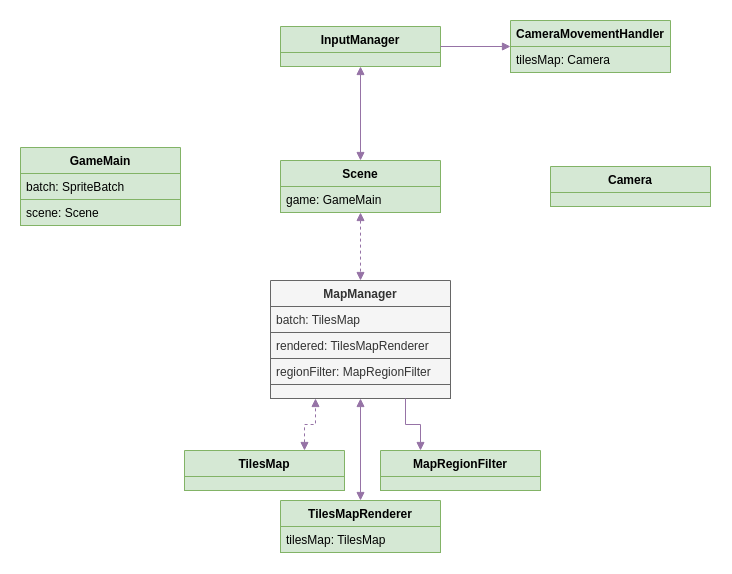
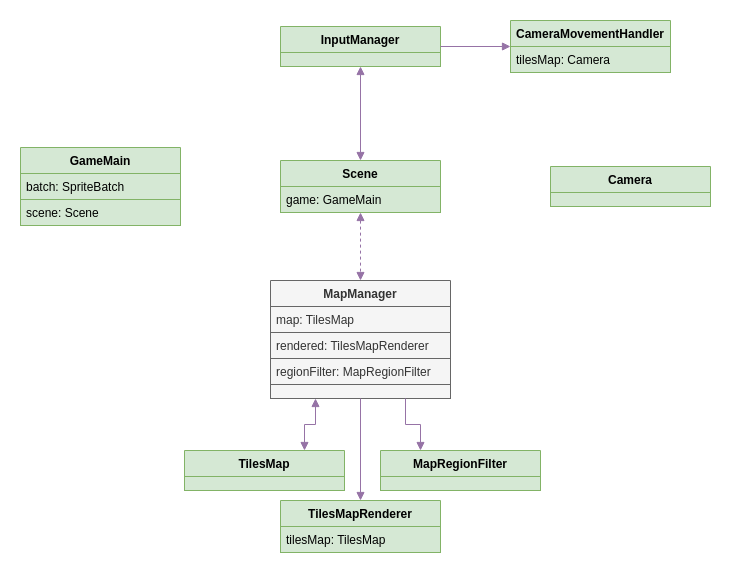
- <mxCell id="14" value="batch: TilesMap" style="text;align=left;verticalAlign=top;spacingLeft=4;spacingRight=4;overflow=hidden;rotatable=0;points=[[0,0.5],[1,0.5]];portConstraint=eastwest;fillColor=#f5f5f5;strokeColor=#666666;fontColor=#333333;" vertex="1" parent="13"><mxGeometry y="26" width="180" height="26" as="geometry" /></mxCell>
+ <mxCell id="14" value="map: TilesMap" style="text;align=left;verticalAlign=top;spacingLeft=4;spacingRight=4;overflow=hidden;rotatable=0;points=[[0,0.5],[1,0.5]];portConstraint=eastwest;fillColor=#f5f5f5;strokeColor=#666666;fontColor=#333333;" vertex="1" parent="13"><mxGeometry y="26" width="180" height="26" as="geometry" /></mxCell>
- <mxCell id="18" style="edgeStyle=orthogonalEdgeStyle;rounded=0;orthogonalLoop=1;jettySize=auto;html=1;exitX=0.5;exitY=0;exitDx=0;exitDy=0;startArrow=block;startFill=1;endArrow=block;endFill=1;fillColor=#e1d5e7;strokeColor=#9673a6;" edge="1" parent="1" source="26" target="13"><mxGeometry relative="1" as="geometry" /></mxCell>
+ <mxCell id="18" style="edgeStyle=orthogonalEdgeStyle;rounded=0;orthogonalLoop=1;jettySize=auto;html=1;exitX=0.5;exitY=0;exitDx=0;exitDy=0;startArrow=block;startFill=1;endArrow=none;endFill=1;fillColor=#e1d5e7;strokeColor=#9673a6;" edge="1" parent="1" source="26" target="13"><mxGeometry relative="1" as="geometry" /></mxCell>
- <mxCell id="19" style="edgeStyle=orthogonalEdgeStyle;rounded=0;orthogonalLoop=1;jettySize=auto;html=1;exitX=0.75;exitY=0;exitDx=0;exitDy=0;entryX=0.25;entryY=1;entryDx=0;entryDy=0;startArrow=block;startFill=1;endArrow=block;endFill=1;fillColor=#e1d5e7;strokeColor=#9673a6;dashed=1;" edge="1" parent="1" source="24" target="13"><mxGeometry relative="1" as="geometry" /></mxCell>
+ <mxCell id="19" style="edgeStyle=orthogonalEdgeStyle;rounded=0;orthogonalLoop=1;jettySize=auto;html=1;exitX=0.75;exitY=0;exitDx=0;exitDy=0;entryX=0.25;entryY=1;entryDx=0;entryDy=0;startArrow=block;startFill=1;endArrow=block;endFill=1;fillColor=#e1d5e7;strokeColor=#9673a6;" edge="1" parent="1" source="24" target="13"><mxGeometry relative="1" as="geometry" /></mxCell>
